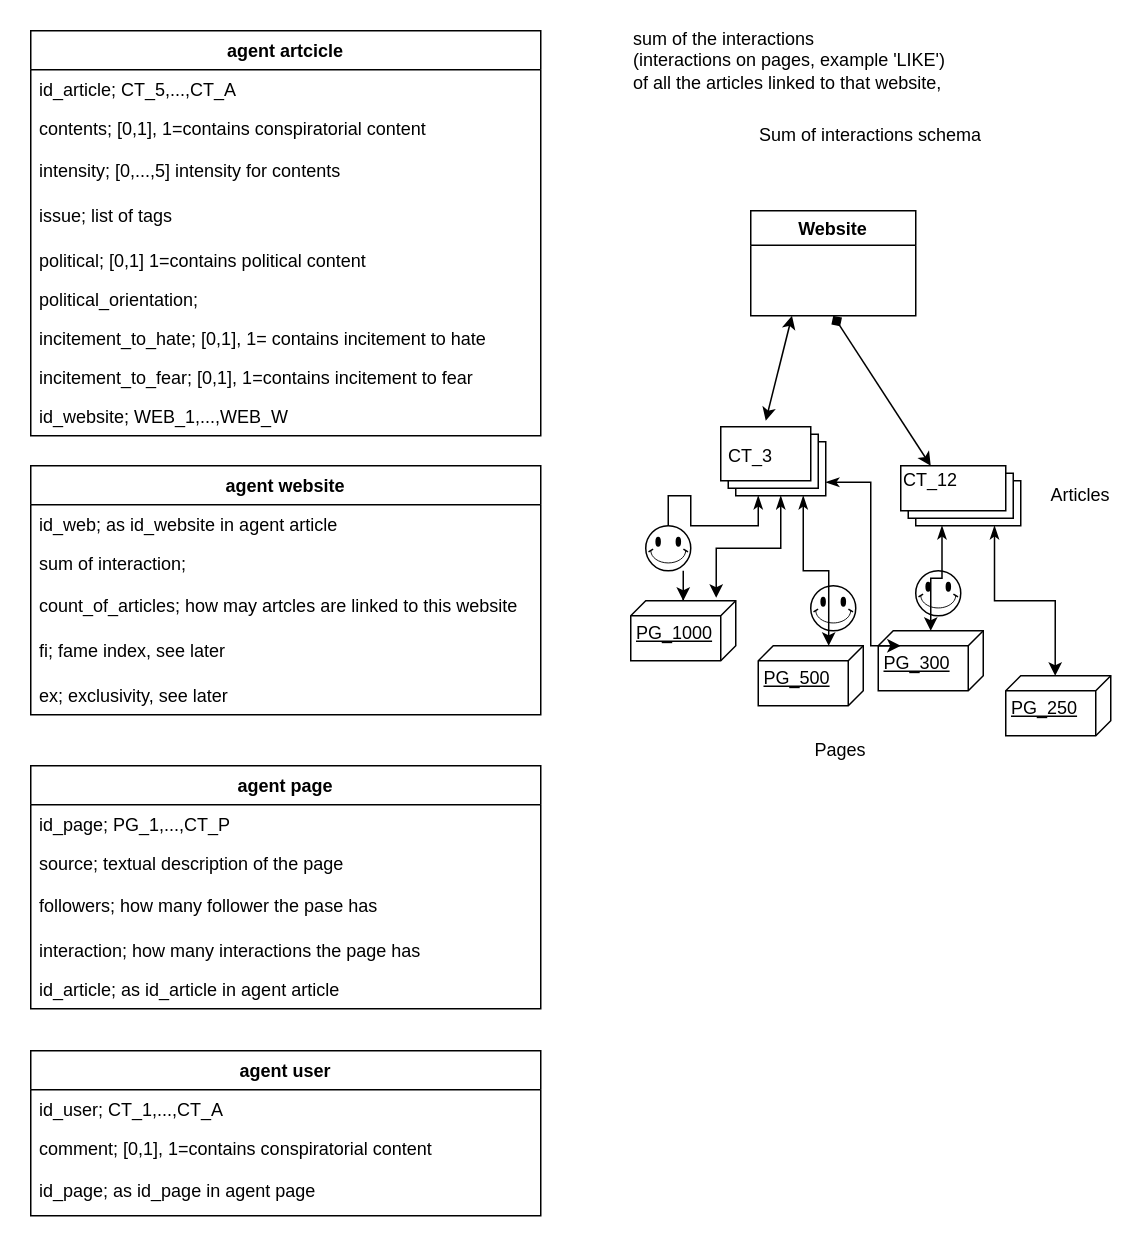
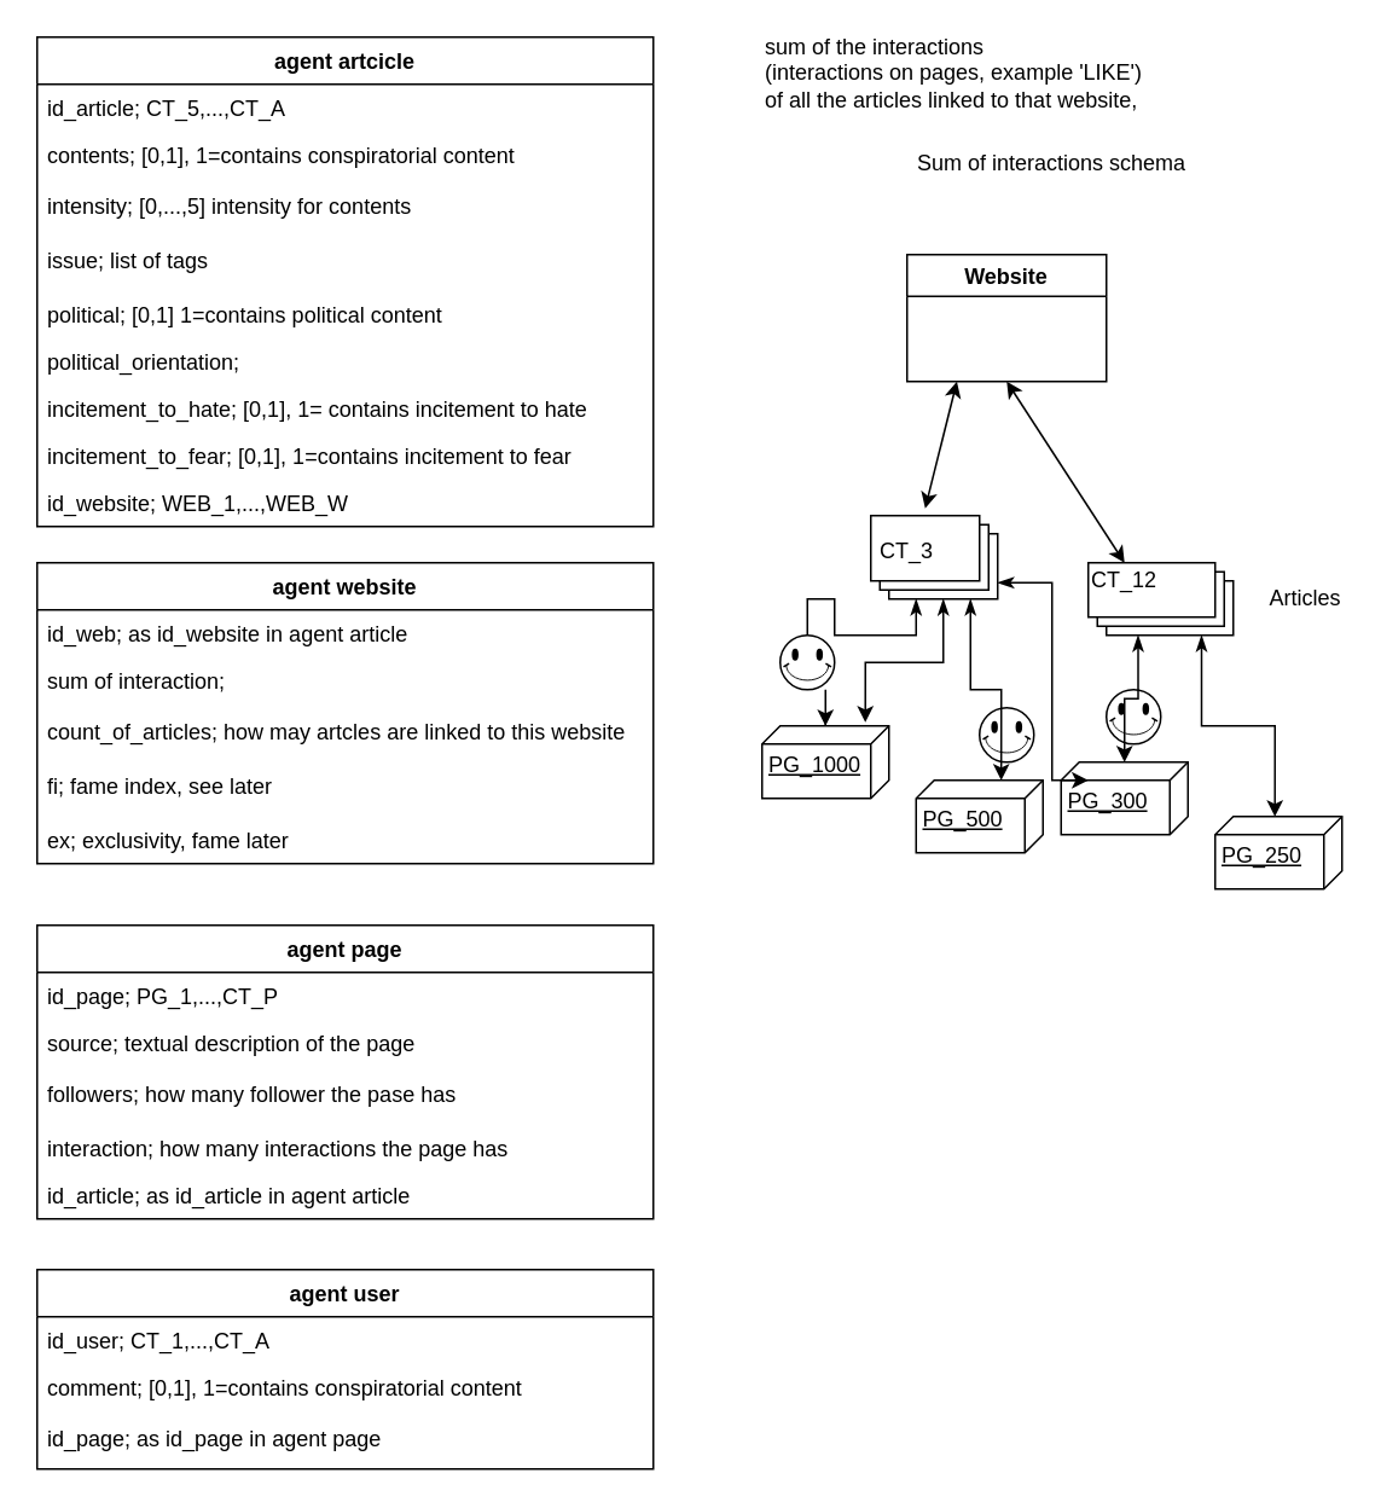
- <mxCell id="34" value="" style="endArrow=diamond;startArrow=classic;html=1;entryX=0.5;entryY=1;entryDx=0;entryDy=0;exitX=0.5;exitY=0;exitDx=0;exitDy=0;" parent="28" source="40" target="33" edge="1"><mxGeometry width="50" height="50" relative="1" as="geometry"><mxPoint x="210" y="220" as="sourcePoint" /><mxPoint x="160" y="150" as="targetPoint" /></mxGeometry></mxCell>
+ <mxCell id="34" value="" style="endArrow=classic;startArrow=classic;html=1;entryX=0.5;entryY=1;entryDx=0;entryDy=0;exitX=0.5;exitY=0;exitDx=0;exitDy=0;" parent="28" source="40" target="33" edge="1"><mxGeometry width="50" height="50" relative="1" as="geometry"><mxPoint x="210" y="220" as="sourcePoint" /><mxPoint x="160" y="150" as="targetPoint" /></mxGeometry></mxCell>
- <mxCell id="17" value="ex; exclusivity, see later" style="text;strokeColor=none;fillColor=none;align=left;verticalAlign=top;spacingLeft=4;spacingRight=4;overflow=hidden;rotatable=0;points=[[0,0.5],[1,0.5]];portConstraint=eastwest;" parent="12" vertex="1"><mxGeometry y="140" width="340" height="26" as="geometry" /></mxCell>
+ <mxCell id="17" value="ex; exclusivity, fame later" style="text;strokeColor=none;fillColor=none;align=left;verticalAlign=top;spacingLeft=4;spacingRight=4;overflow=hidden;rotatable=0;points=[[0,0.5],[1,0.5]];portConstraint=eastwest;" parent="12" vertex="1"><mxGeometry y="140" width="340" height="26" as="geometry" /></mxCell>
- <mxCell id="50" value="Pages" style="text;html=1;strokeColor=none;fillColor=none;align=center;verticalAlign=middle;whiteSpace=wrap;rounded=0;" parent="28" vertex="1"><mxGeometry x="120" y="410" width="40" height="20" as="geometry" /></mxCell>
